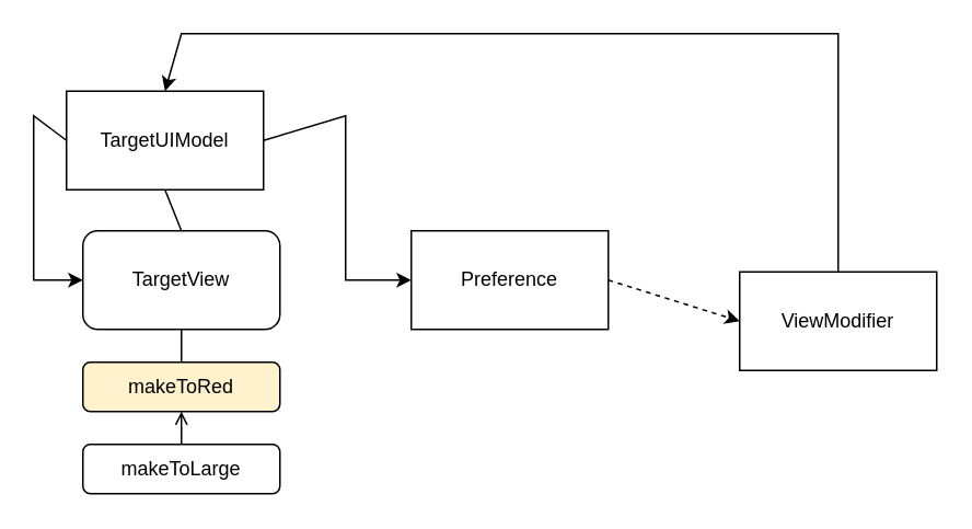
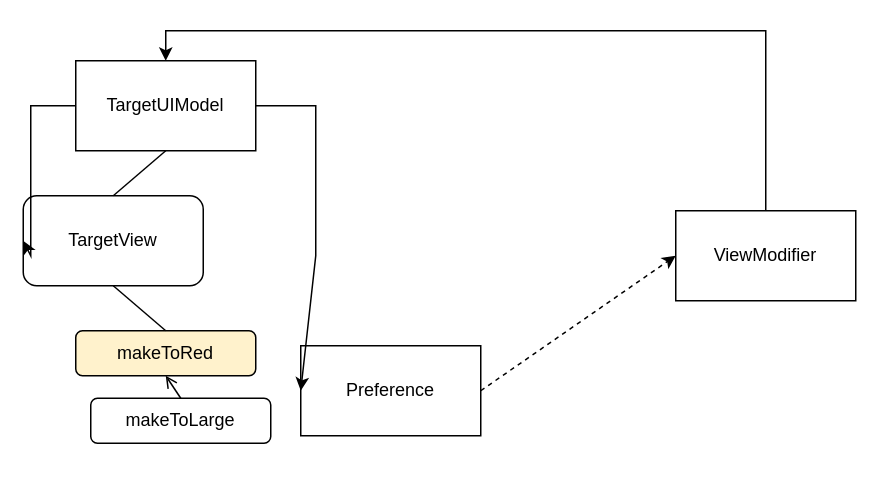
- <mxCell id="6" value="TargetUIModel" style="rounded=0;whiteSpace=wrap;html=1;" vertex="1" parent="1"><mxGeometry x="40" y="55" width="120" height="60" as="geometry" /></mxCell>
+ <mxCell id="6" value="TargetUIModel" style="rounded=0;whiteSpace=wrap;html=1;" vertex="1" parent="1"><mxGeometry x="50" y="40" width="120" height="60" as="geometry" /></mxCell>
- <mxCell id="2" value="TargetView" style="rounded=1;whiteSpace=wrap;html=1;" vertex="1" parent="1"><mxGeometry x="50" y="140" width="120" height="60" as="geometry" /></mxCell>
+ <mxCell id="2" value="TargetView" style="rounded=1;whiteSpace=wrap;html=1;" vertex="1" parent="1"><mxGeometry x="15" y="130" width="120" height="60" as="geometry" /></mxCell>
- <mxCell id="4" value="Preference" style="rounded=0;whiteSpace=wrap;html=1;" vertex="1" parent="1"><mxGeometry x="250" y="140" width="120" height="60" as="geometry" /></mxCell>
+ <mxCell id="4" value="Preference" style="rounded=0;whiteSpace=wrap;html=1;" vertex="1" parent="1"><mxGeometry x="200" y="230" width="120" height="60" as="geometry" /></mxCell>
- <mxCell id="5" value="ViewModifier" style="rounded=0;whiteSpace=wrap;html=1;" vertex="1" parent="1"><mxGeometry x="450" y="165" width="120" height="60" as="geometry" /></mxCell>
+ <mxCell id="5" value="ViewModifier" style="rounded=0;whiteSpace=wrap;html=1;" vertex="1" parent="1"><mxGeometry x="450" y="140" width="120" height="60" as="geometry" /></mxCell>
- <mxCell id="8" value="makeToLarge" style="rounded=1;whiteSpace=wrap;html=1;" vertex="1" parent="1"><mxGeometry x="50" y="270" width="120" height="30" as="geometry" /></mxCell>
+ <mxCell id="8" value="makeToLarge" style="rounded=1;whiteSpace=wrap;html=1;" vertex="1" parent="1"><mxGeometry x="60" y="265" width="120" height="30" as="geometry" /></mxCell>
